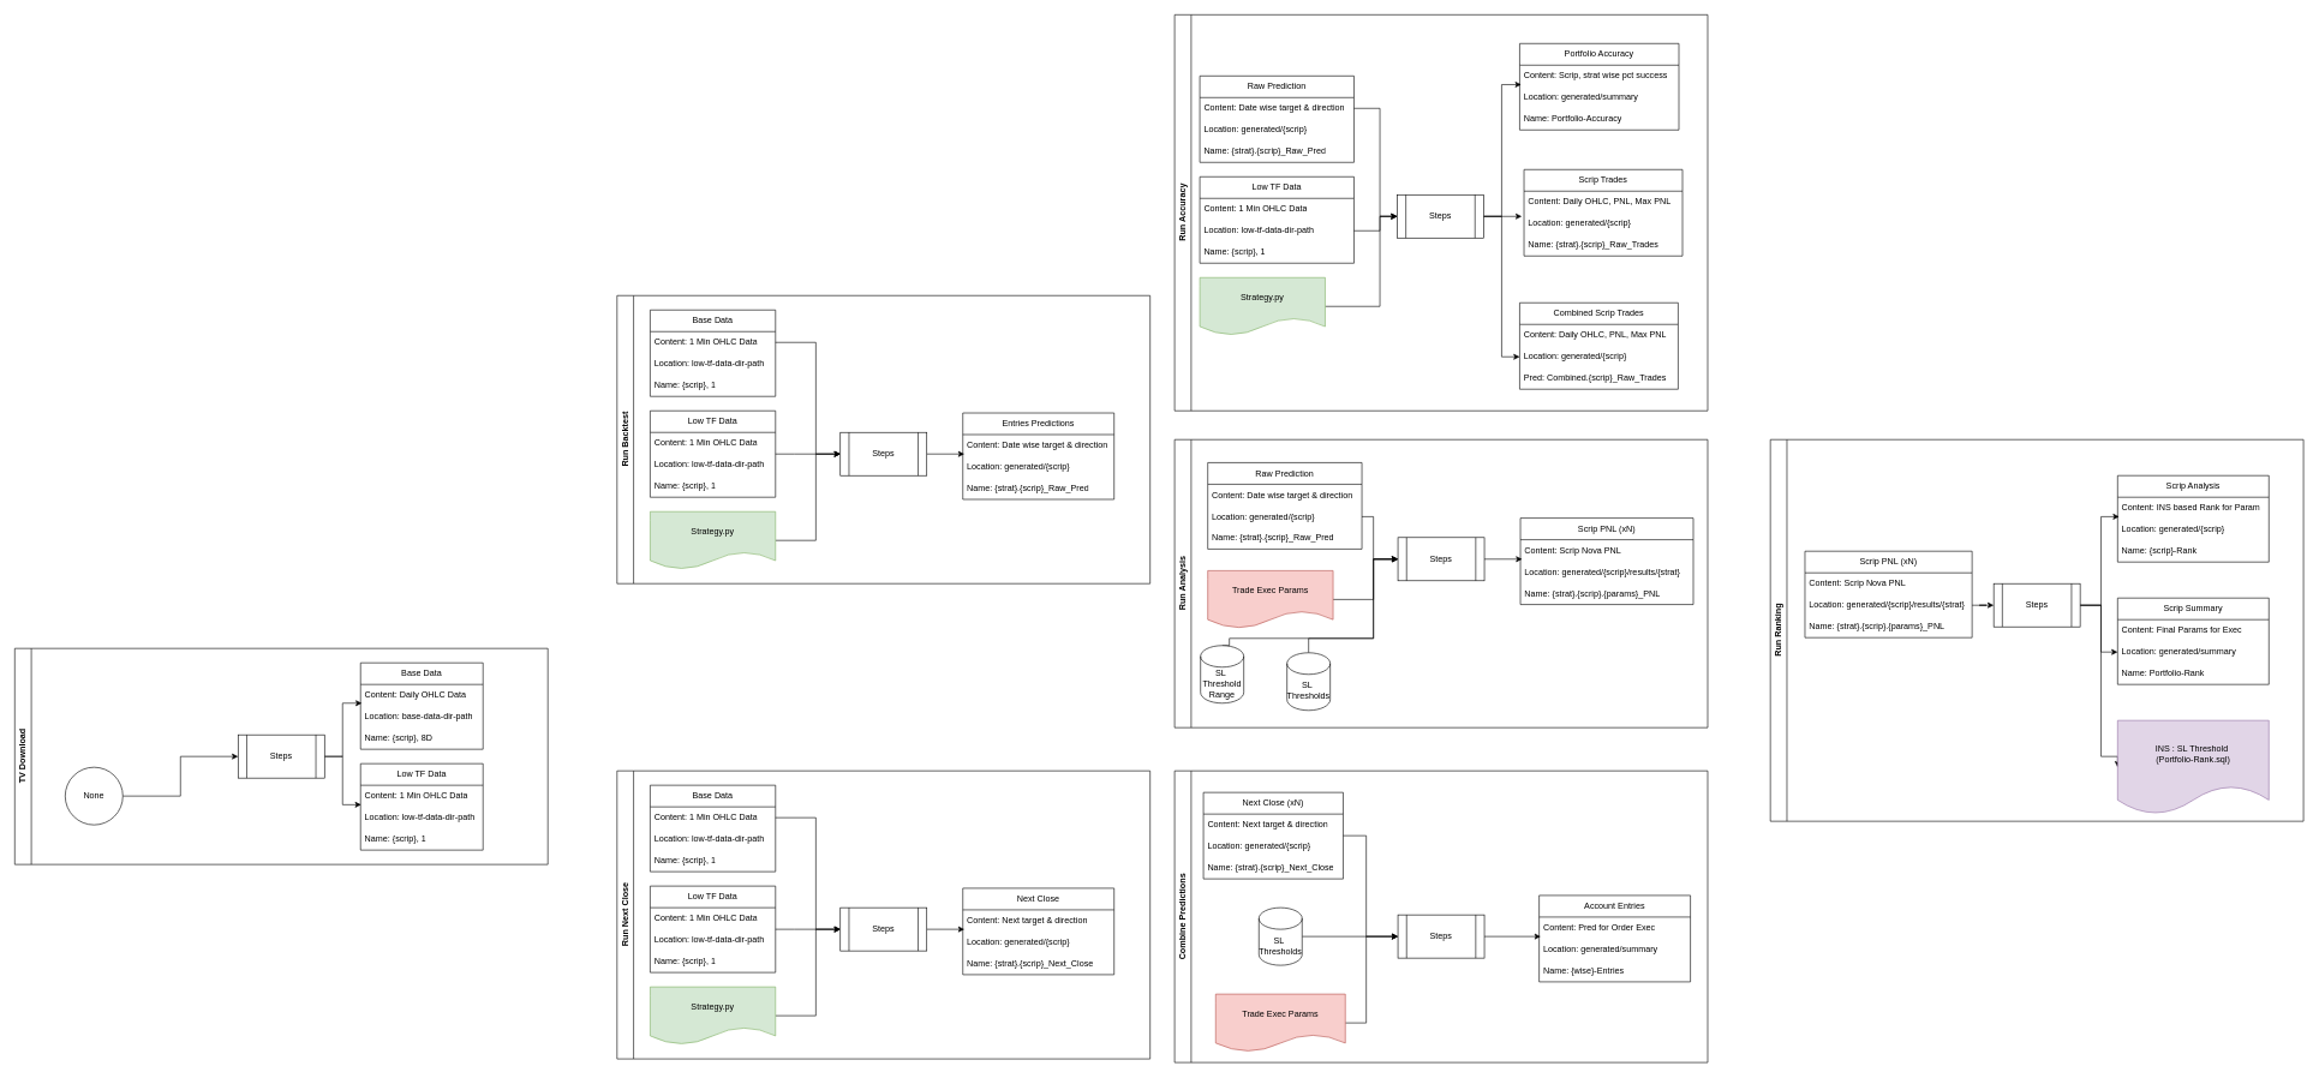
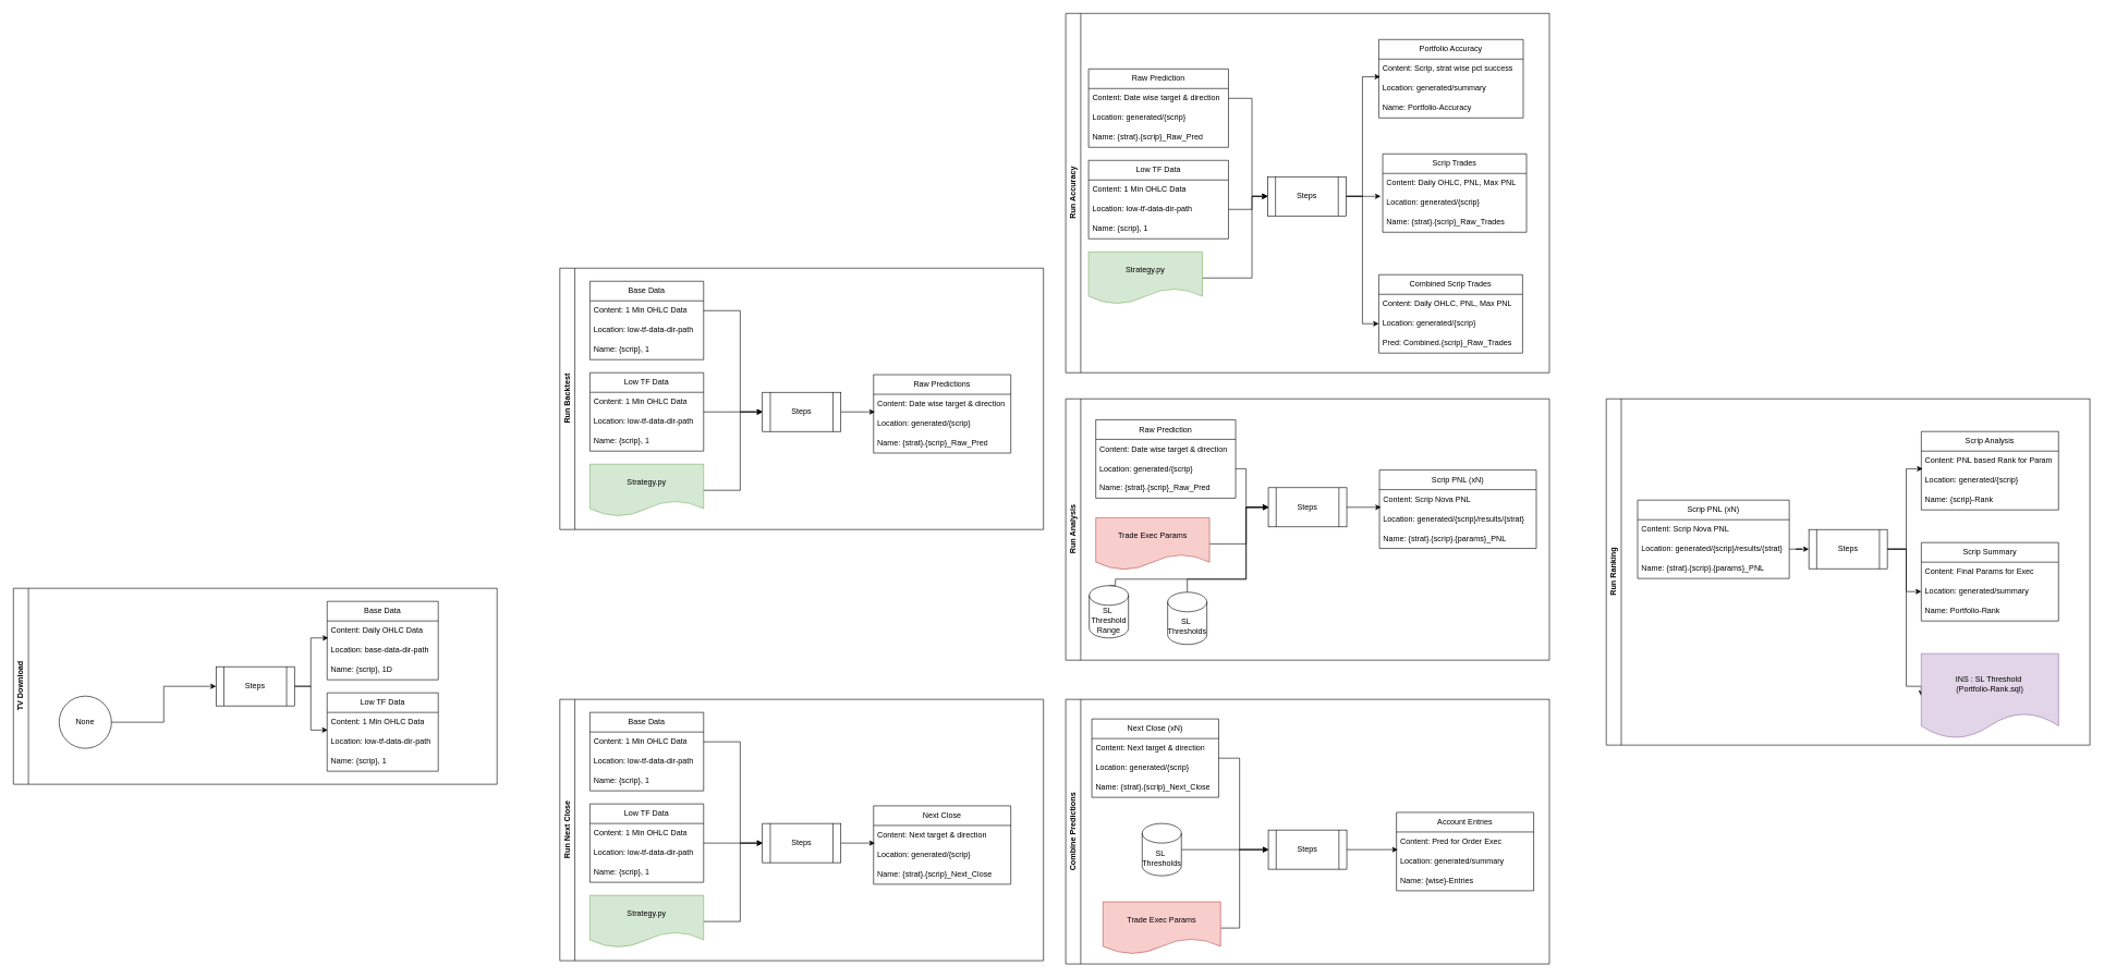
- <mxCell id="17" value="Entries Predictions" style="swimlane;fontStyle=0;childLayout=stackLayout;horizontal=1;startSize=30;horizontalStack=0;resizeParent=1;resizeParentMax=0;resizeLast=0;collapsible=1;marginBottom=0;whiteSpace=wrap;html=1;" parent="16" vertex="1"><mxGeometry x="480" y="163" width="210" height="120" as="geometry" /></mxCell>
+ <mxCell id="17" value="Raw Predictions" style="swimlane;fontStyle=0;childLayout=stackLayout;horizontal=1;startSize=30;horizontalStack=0;resizeParent=1;resizeParentMax=0;resizeLast=0;collapsible=1;marginBottom=0;whiteSpace=wrap;html=1;" parent="16" vertex="1"><mxGeometry x="480" y="163" width="210" height="120" as="geometry" /></mxCell>
- <mxCell id="90" value="Content: INS based Rank for Param" style="text;strokeColor=none;fillColor=none;align=left;verticalAlign=middle;spacingLeft=4;spacingRight=4;overflow=hidden;points=[[0,0.5],[1,0.5]];portConstraint=eastwest;rotatable=0;whiteSpace=wrap;html=1;" parent="89" vertex="1"><mxGeometry y="30" width="210" height="30" as="geometry" /></mxCell>
+ <mxCell id="90" value="Content: PNL based Rank for Param" style="text;strokeColor=none;fillColor=none;align=left;verticalAlign=middle;spacingLeft=4;spacingRight=4;overflow=hidden;points=[[0,0.5],[1,0.5]];portConstraint=eastwest;rotatable=0;whiteSpace=wrap;html=1;" parent="89" vertex="1"><mxGeometry y="30" width="210" height="30" as="geometry" /></mxCell>
- <mxCell id="6" value="Name: {scrip}, 8D" style="text;strokeColor=none;fillColor=none;align=left;verticalAlign=middle;spacingLeft=4;spacingRight=4;overflow=hidden;points=[[0,0.5],[1,0.5]];portConstraint=eastwest;rotatable=0;whiteSpace=wrap;html=1;" parent="3" vertex="1"><mxGeometry y="90" width="170" height="30" as="geometry" /></mxCell>
+ <mxCell id="6" value="Name: {scrip}, 1D" style="text;strokeColor=none;fillColor=none;align=left;verticalAlign=middle;spacingLeft=4;spacingRight=4;overflow=hidden;points=[[0,0.5],[1,0.5]];portConstraint=eastwest;rotatable=0;whiteSpace=wrap;html=1;" parent="3" vertex="1"><mxGeometry y="90" width="170" height="30" as="geometry" /></mxCell>
